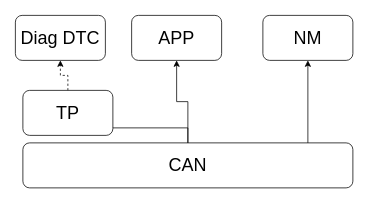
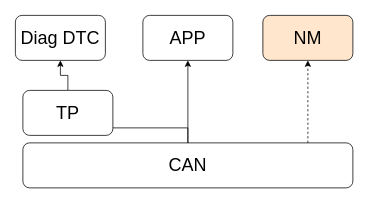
- <mxCell id="9" value="APP" style="rounded=1;whiteSpace=wrap;html=1;fontSize=24;" parent="1" vertex="1"><mxGeometry x="175" y="20" width="120" height="60" as="geometry" /></mxCell>
+ <mxCell id="9" value="APP" style="rounded=1;whiteSpace=wrap;html=1;fontSize=24;" parent="1" vertex="1"><mxGeometry x="190" y="20" width="120" height="60" as="geometry" /></mxCell>
- <mxCell id="10" value="NM" style="rounded=1;whiteSpace=wrap;html=1;fontSize=24;" parent="1" vertex="1"><mxGeometry x="350" y="20" width="120" height="60" as="geometry" /></mxCell>
+ <mxCell id="10" value="NM" style="rounded=1;whiteSpace=wrap;html=1;fontSize=24;fillColor=#ffe6cc;" parent="1" vertex="1"><mxGeometry x="350" y="20" width="120" height="60" as="geometry" /></mxCell>
- <mxCell id="6" value="" style="edgeStyle=orthogonalEdgeStyle;rounded=0;orthogonalLoop=1;jettySize=auto;html=1;fontSize=24;dashed=1;" parent="1" source="7" target="8" edge="1"><mxGeometry relative="1" as="geometry" /></mxCell>
+ <mxCell id="6" value="" style="edgeStyle=orthogonalEdgeStyle;rounded=0;orthogonalLoop=1;jettySize=auto;html=1;fontSize=24;" parent="1" source="7" target="8" edge="1"><mxGeometry relative="1" as="geometry" /></mxCell>
- <mxCell id="4" style="edgeStyle=orthogonalEdgeStyle;rounded=0;orthogonalLoop=1;jettySize=auto;html=1;entryX=0.5;entryY=1;entryDx=0;entryDy=0;fontSize=24;" parent="1" source="5" target="10" edge="1"><mxGeometry relative="1" as="geometry"><Array as="points"><mxPoint x="250" y="200" /><mxPoint x="410" y="200" /></Array></mxGeometry></mxCell>
+ <mxCell id="4" style="edgeStyle=orthogonalEdgeStyle;rounded=0;orthogonalLoop=1;jettySize=auto;html=1;entryX=0.5;entryY=1;entryDx=0;entryDy=0;fontSize=24;dashed=1;" parent="1" source="5" target="10" edge="1"><mxGeometry relative="1" as="geometry"><Array as="points"><mxPoint x="250" y="200" /><mxPoint x="410" y="200" /></Array></mxGeometry></mxCell>
